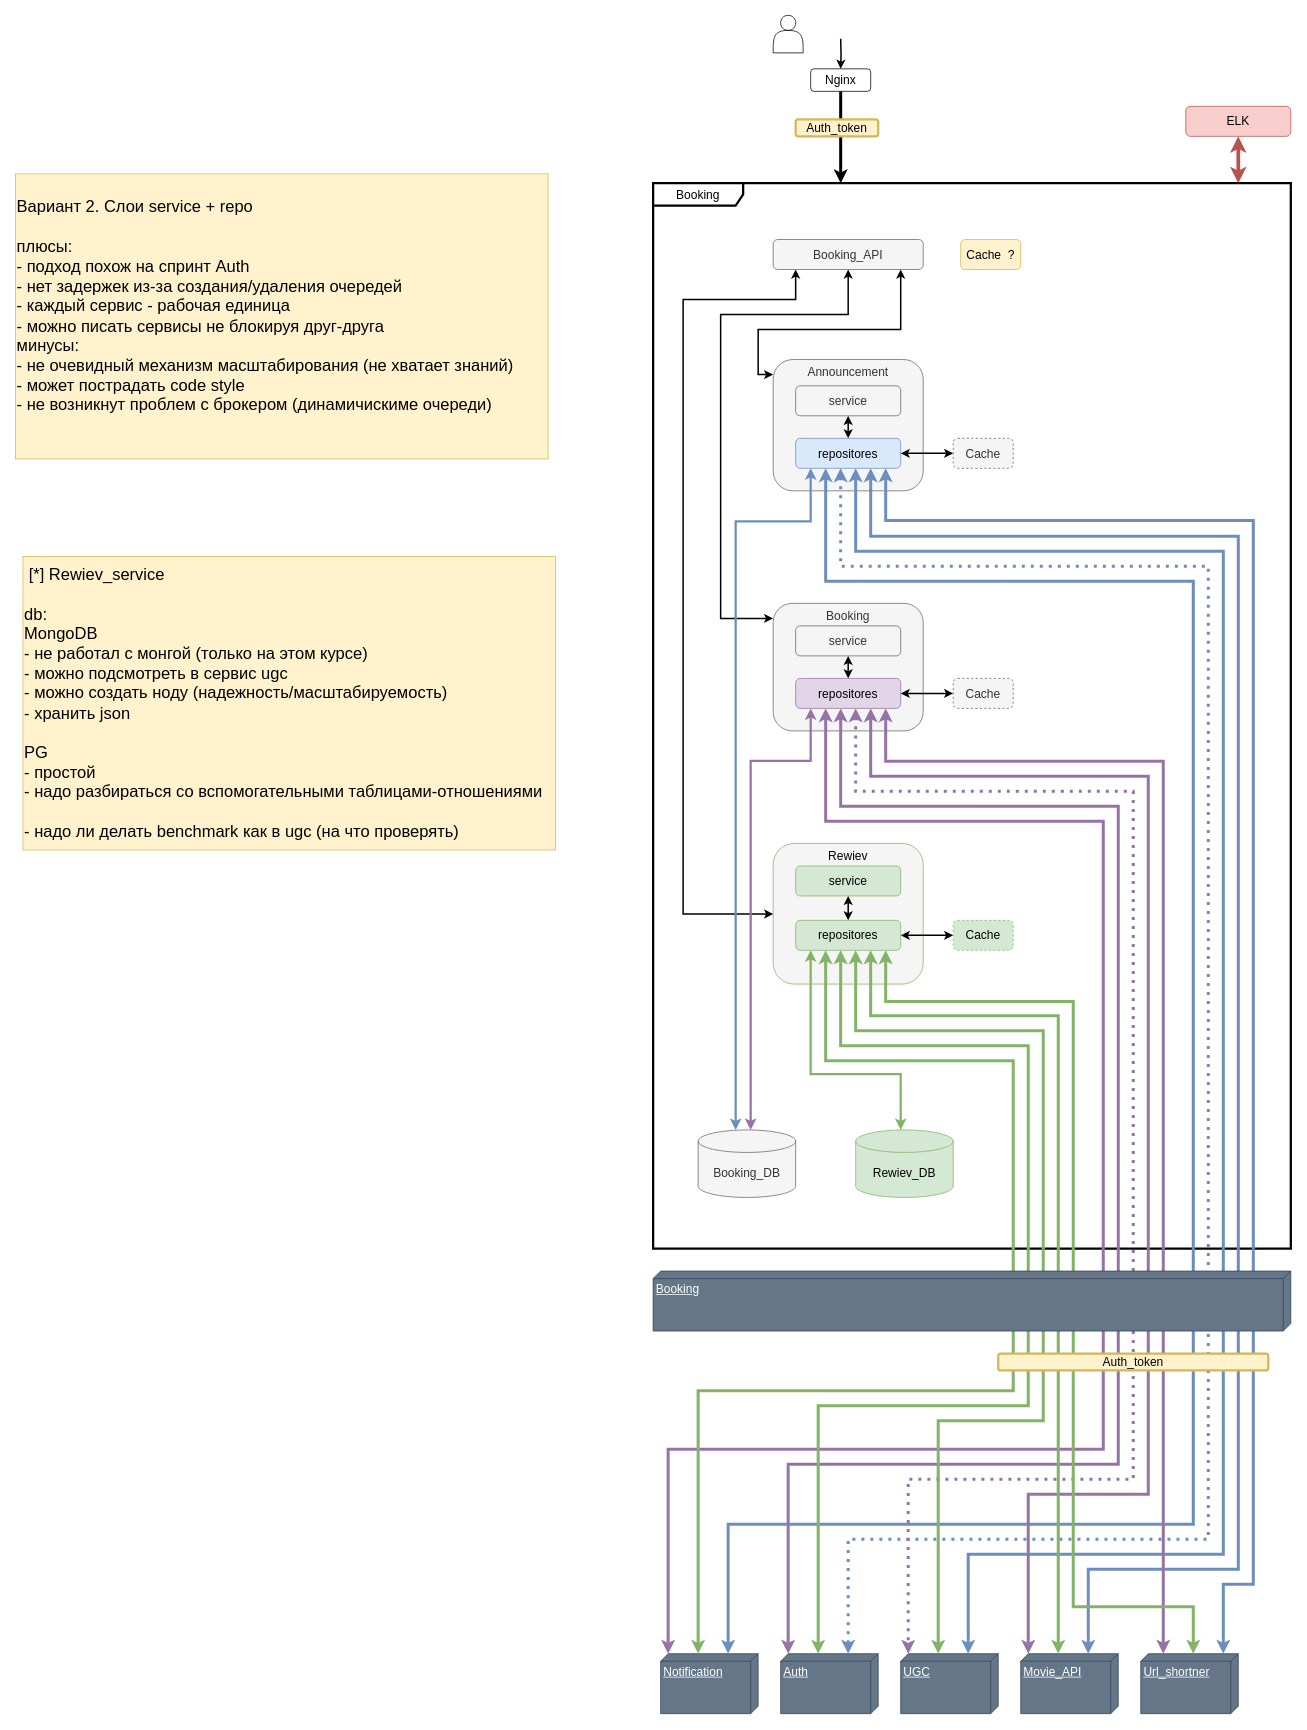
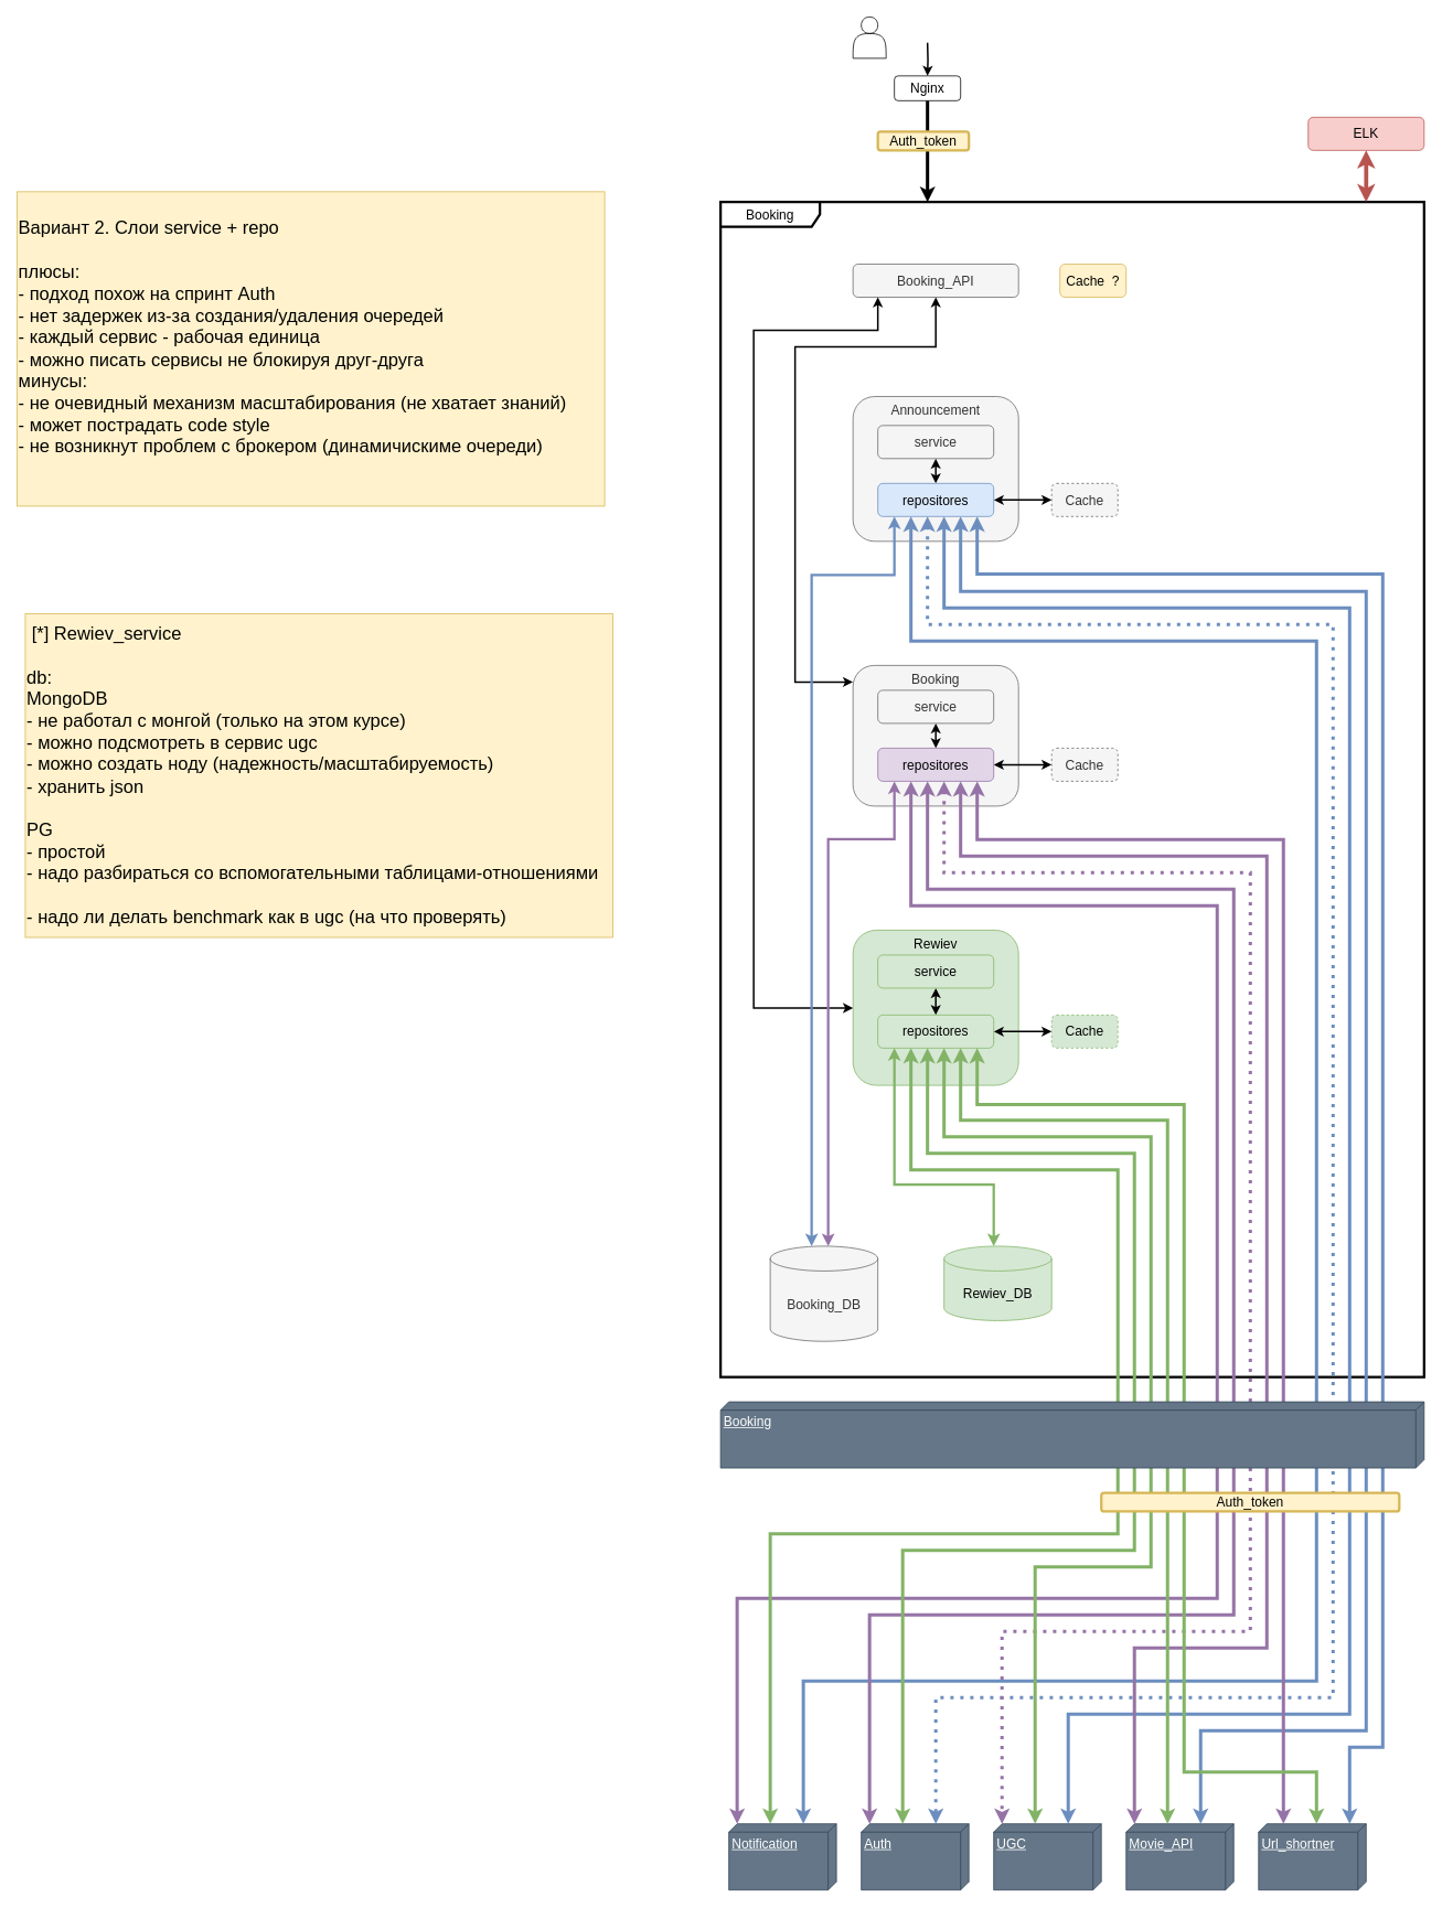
- <mxCell id="7" style="edgeStyle=orthogonalEdgeStyle;rounded=0;orthogonalLoop=1;jettySize=auto;html=1;strokeWidth=2;startArrow=classic;startFill=1;endArrow=classic;endFill=1;" edge="1" parent="1" source="10" target="11"><mxGeometry relative="1" as="geometry"><Array as="points"><mxPoint x="1200" y="438.75" /><mxPoint x="1010" y="438.75" /><mxPoint x="1010" y="498.75" /></Array></mxGeometry></mxCell>
- <mxCell id="6" value="Rewiev" style="rounded=1;whiteSpace=wrap;html=1;fontSize=16;fillColor=#f5f5f5;strokeColor=#82b366;verticalAlign=top;" vertex="1" parent="1"><mxGeometry x="1030" y="1123.75" width="200" height="187.5" as="geometry" /></mxCell>
+ <mxCell id="6" value="Rewiev" style="rounded=1;whiteSpace=wrap;html=1;fontSize=16;fillColor=#d5e8d4;strokeColor=#82b366;verticalAlign=top;" vertex="1" parent="1"><mxGeometry x="1030" y="1123.75" width="200" height="187.5" as="geometry" /></mxCell>
- <mxCell id="17" value="Booking_DB" style="shape=cylinder3;whiteSpace=wrap;html=1;boundedLbl=1;backgroundOutline=1;size=15;fontSize=16;fillColor=#f5f5f5;strokeColor=#666666;fontColor=#333333;" vertex="1" parent="1"><mxGeometry x="930" y="1505.63" width="130" height="90" as="geometry" /></mxCell>
+ <mxCell id="17" value="Booking_DB" style="shape=cylinder3;whiteSpace=wrap;html=1;boundedLbl=1;backgroundOutline=1;size=15;fontSize=16;fillColor=#f5f5f5;strokeColor=#666666;fontColor=#333333;" vertex="1" parent="1"><mxGeometry x="930" y="1505.63" width="130" height="115" as="geometry" /></mxCell>
